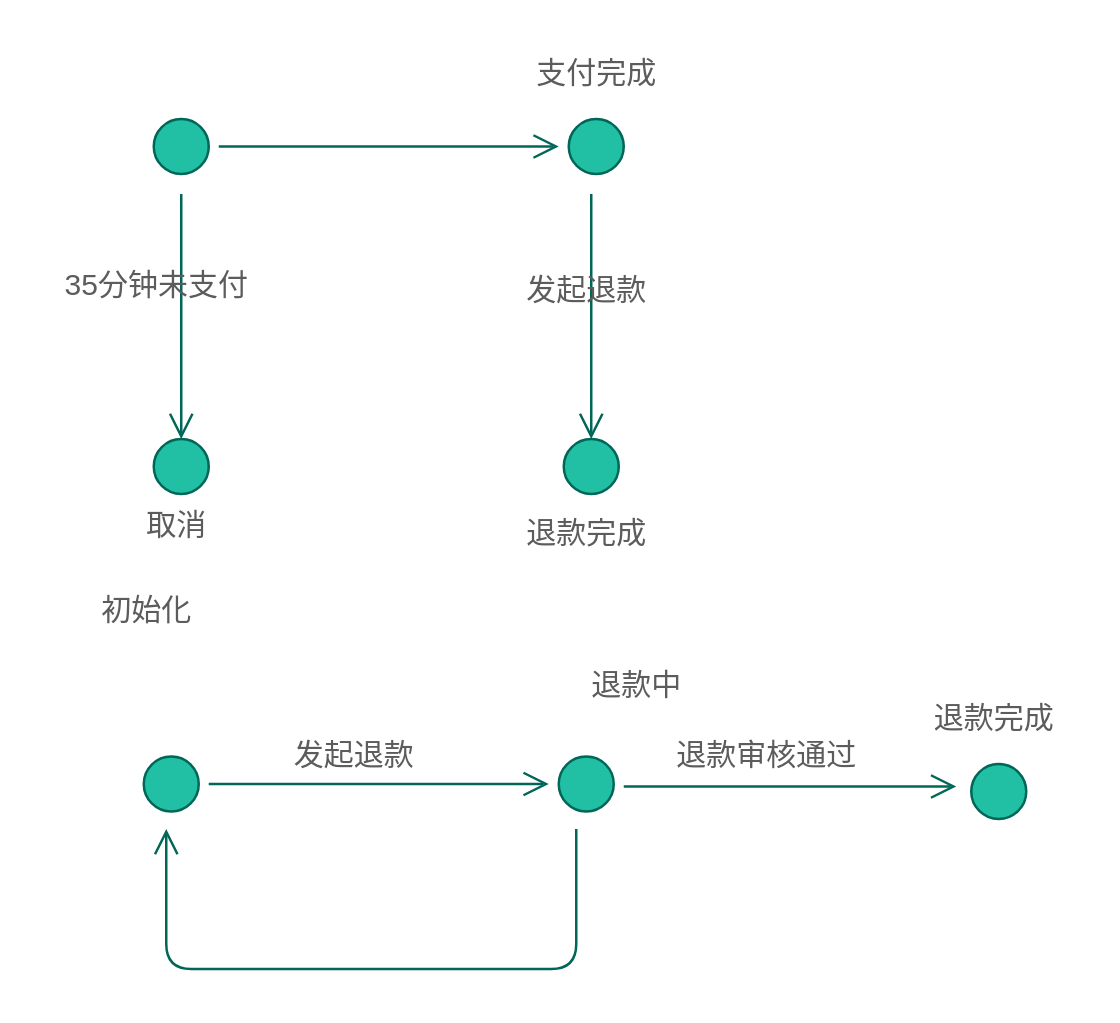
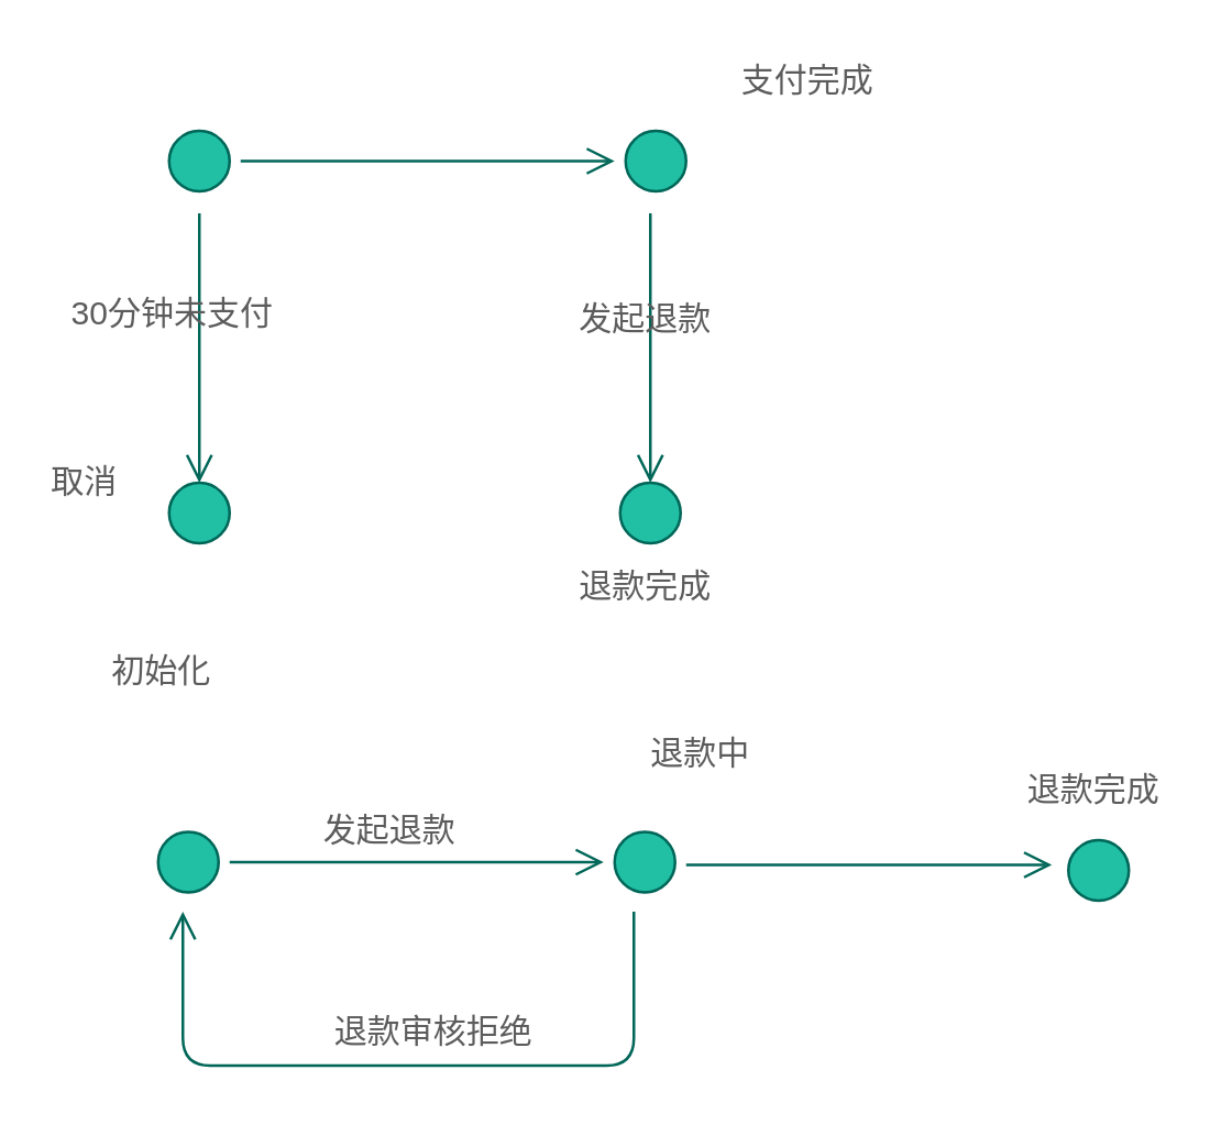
- <mxCell id="5" value="支付完成" style="text;html=1;align=center;verticalAlign=middle;resizable=0;points=[];autosize=1;fontColor=#5C5C5C;" vertex="1" parent="1"><mxGeometry x="209" y="20" width="58" height="18" as="geometry" /></mxCell>
+ <mxCell id="5" value="支付完成" style="text;html=1;align=center;verticalAlign=middle;resizable=0;points=[];autosize=1;fontColor=#5C5C5C;" vertex="1" parent="1"><mxGeometry x="264" y="20" width="58" height="18" as="geometry" /></mxCell>
- <mxCell id="7" value="35分钟未支付" style="text;html=1;align=center;verticalAlign=middle;resizable=0;points=[];autosize=1;fontColor=#5C5C5C;" vertex="1" parent="1"><mxGeometry x="20" y="105" width="83" height="18" as="geometry" /></mxCell>
+ <mxCell id="7" value="30分钟未支付" style="text;html=1;align=center;verticalAlign=middle;resizable=0;points=[];autosize=1;fontColor=#5C5C5C;" vertex="1" parent="1"><mxGeometry x="20" y="105" width="83" height="18" as="geometry" /></mxCell>
- <mxCell id="9" value="取消" style="text;html=1;align=center;verticalAlign=middle;resizable=0;points=[];autosize=1;fontColor=#5C5C5C;" vertex="1" parent="1"><mxGeometry x="53" y="201" width="34" height="18" as="geometry" /></mxCell>
+ <mxCell id="9" value="取消" style="text;html=1;align=center;verticalAlign=middle;resizable=0;points=[];autosize=1;fontColor=#5C5C5C;" vertex="1" parent="1"><mxGeometry x="13" y="166" width="34" height="18" as="geometry" /></mxCell>
- <mxCell id="23" value="退款审核通过" style="text;html=1;align=center;verticalAlign=middle;resizable=0;points=[];autosize=1;fontColor=#5C5C5C;" vertex="1" parent="1"><mxGeometry x="265" y="293" width="82" height="18" as="geometry" /></mxCell>
+ <mxCell id="25" value="退款审核拒绝" style="text;html=1;align=center;verticalAlign=middle;resizable=0;points=[];autosize=1;fontColor=#5C5C5C;" vertex="1" parent="1"><mxGeometry x="116" y="366" width="82" height="18" as="geometry" /></mxCell>
